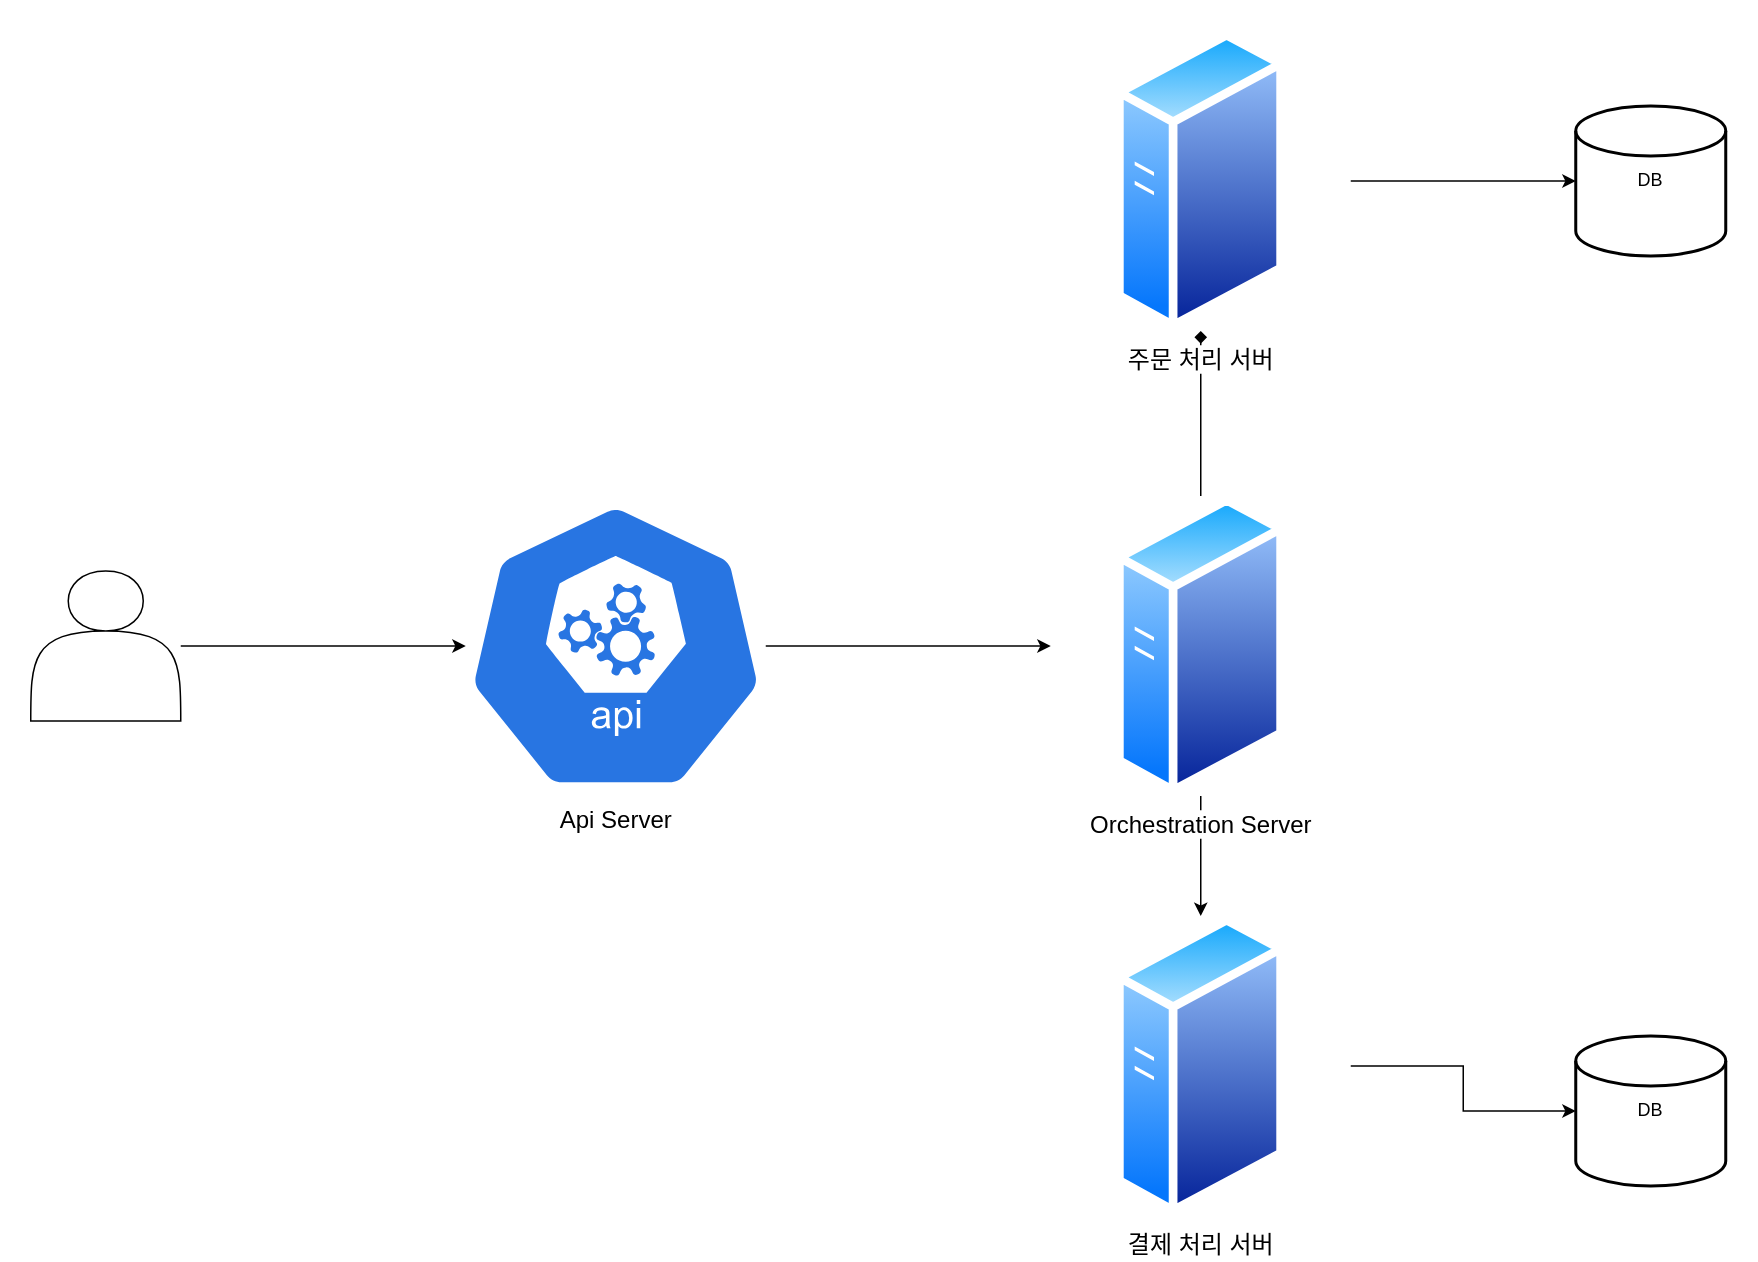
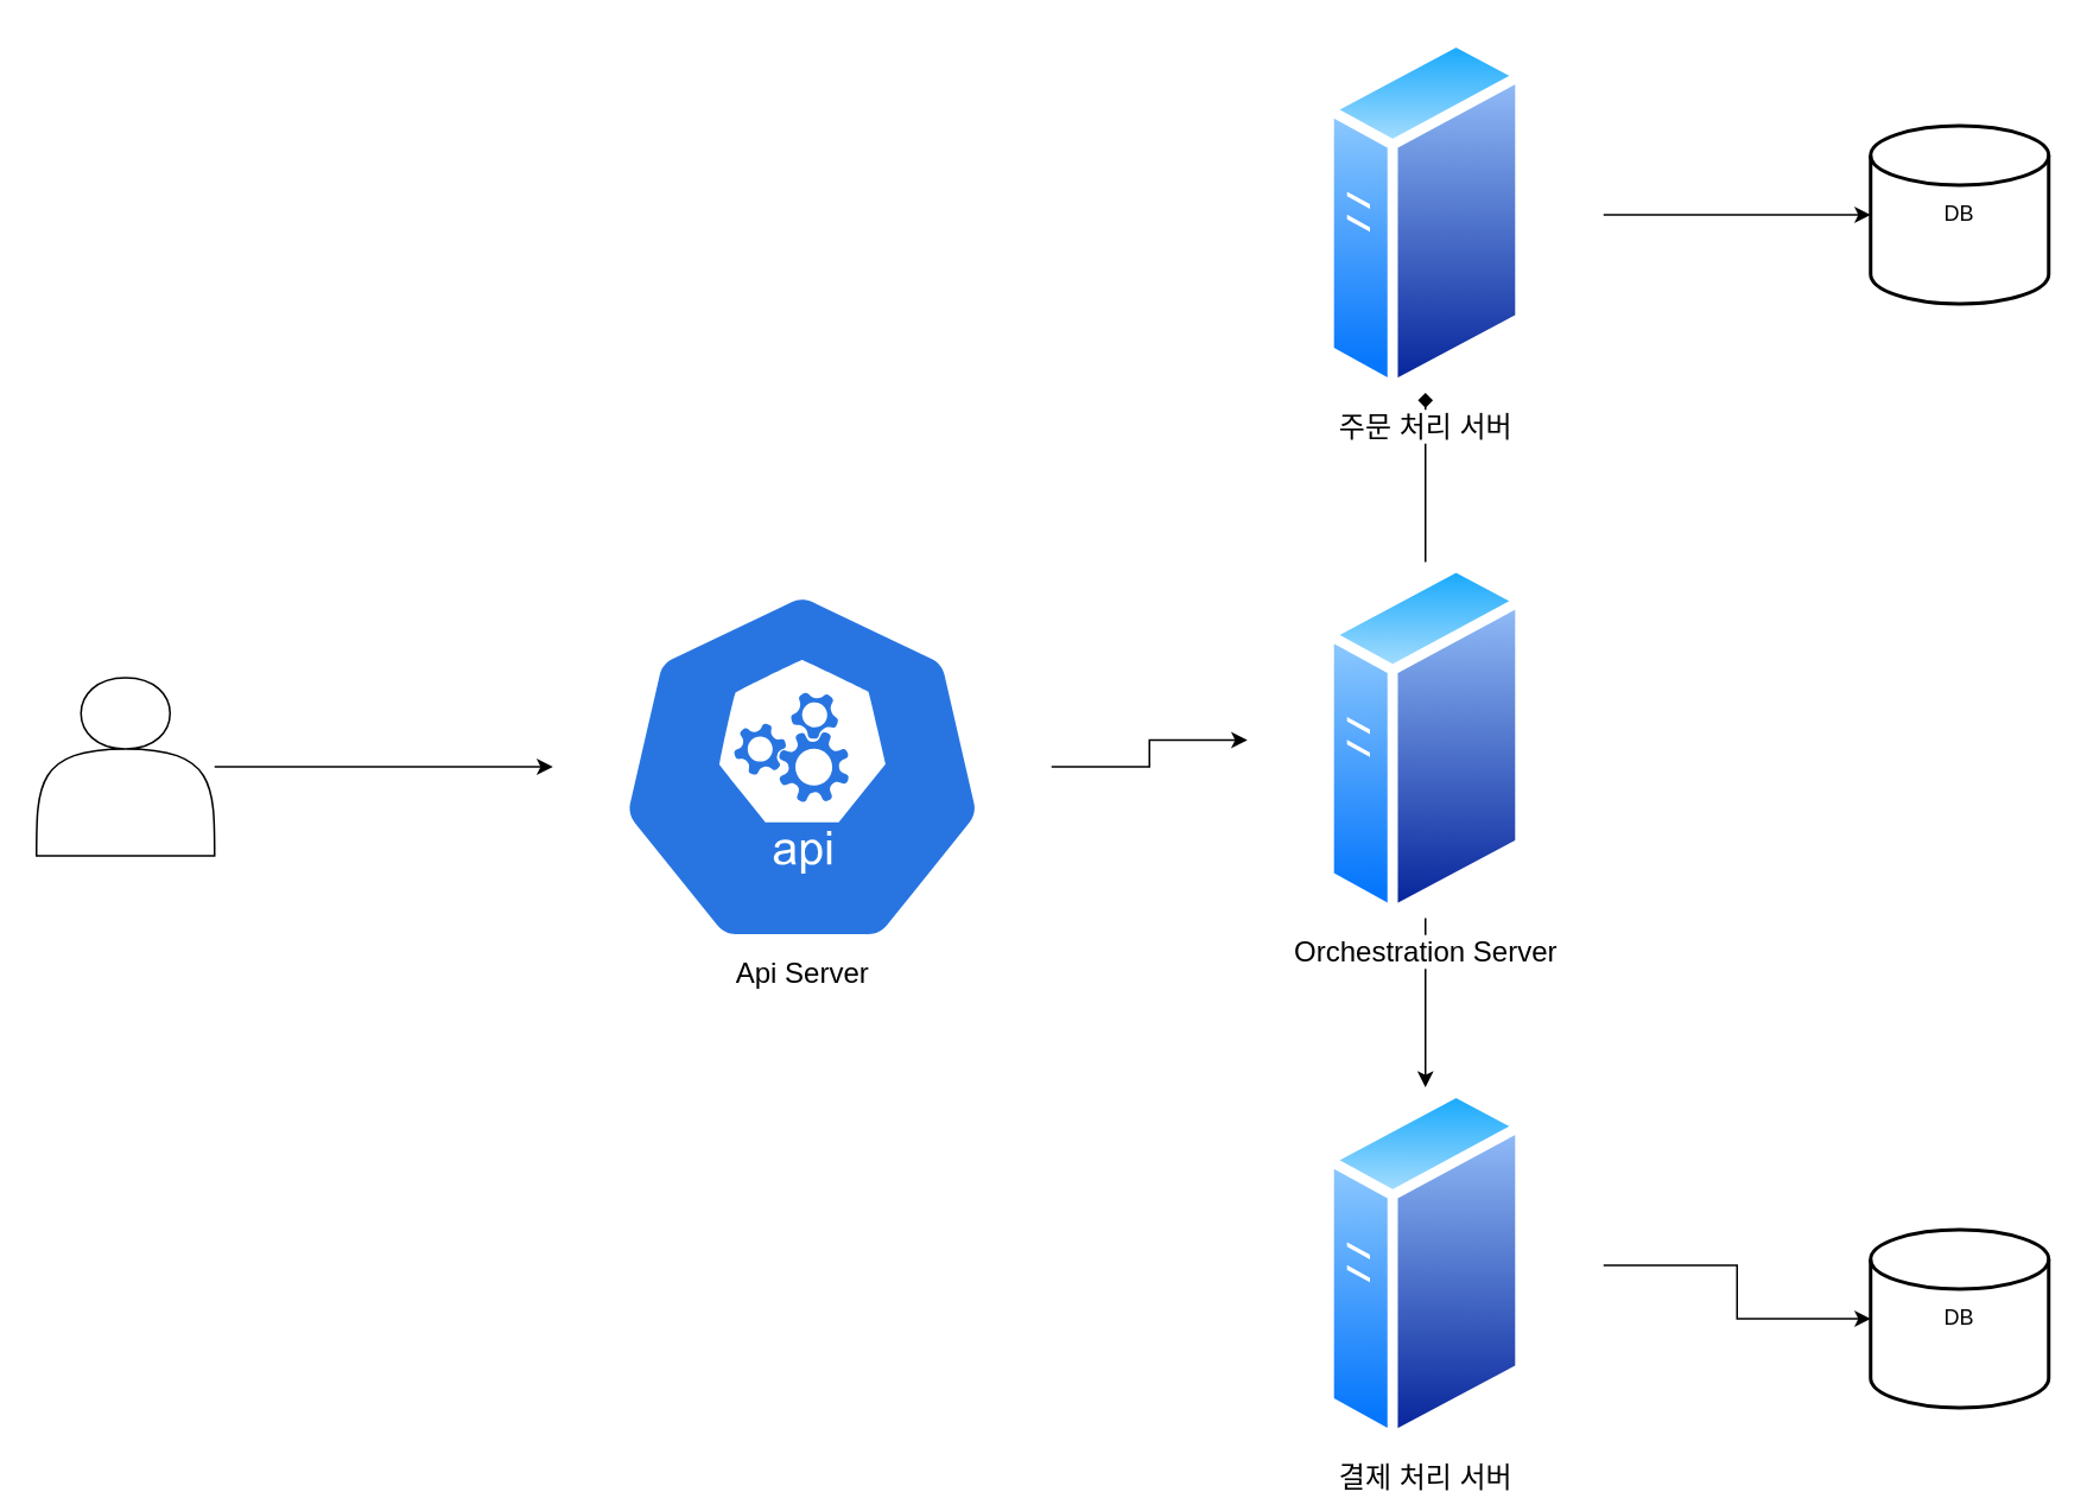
- <mxCell id="5" value="Api Server" style="sketch=0;html=1;dashed=0;whitespace=wrap;fillColor=#2875E2;strokeColor=#ffffff;points=[[0.005,0.63,0],[0.1,0.2,0],[0.9,0.2,0],[0.5,0,0],[0.995,0.63,0],[0.72,0.99,0],[0.5,1,0],[0.28,0.99,0]];verticalLabelPosition=bottom;align=center;verticalAlign=top;shape=mxgraph.kubernetes.icon;prIcon=api;fontSize=16;" vertex="1" parent="1"><mxGeometry x="310" y="330" width="200" height="200" as="geometry" /></mxCell>
+ <mxCell id="5" value="Api Server" style="sketch=0;html=1;dashed=0;whitespace=wrap;fillColor=#2875E2;strokeColor=#ffffff;points=[[0.005,0.63,0],[0.1,0.2,0],[0.9,0.2,0],[0.5,0,0],[0.995,0.63,0],[0.72,0.99,0],[0.5,1,0],[0.28,0.99,0]];verticalLabelPosition=bottom;align=center;verticalAlign=top;shape=mxgraph.kubernetes.icon;prIcon=api;fontSize=16;" vertex="1" parent="1"><mxGeometry x="310" y="330" width="280" height="200" as="geometry" /></mxCell>
- <mxCell id="10" value="Orchestration Server" style="perimeter=ellipsePerimeter;html=1;align=center;shadow=0;dashed=0;spacingTop=3;image;image=img/lib/active_directory/generic_server.svg;fontSize=16;" vertex="1" parent="1"><mxGeometry x="700" y="330" width="200" height="200" as="geometry" /></mxCell>
+ <mxCell id="10" value="Orchestration Server" style="perimeter=ellipsePerimeter;html=1;align=center;shadow=0;dashed=0;spacingTop=3;image;image=img/lib/active_directory/generic_server.svg;fontSize=16;" vertex="1" parent="1"><mxGeometry x="700" y="315" width="200" height="200" as="geometry" /></mxCell>
